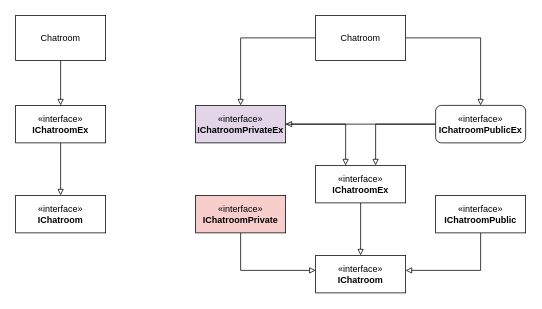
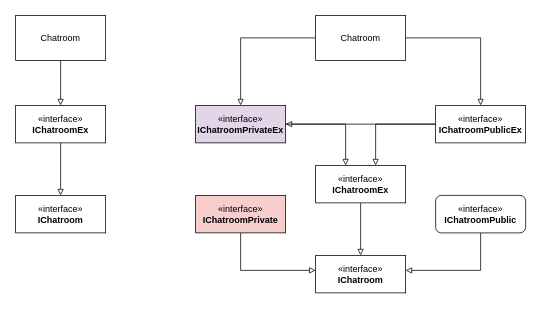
- <mxCell id="19" value="«interface»&lt;br&gt;&lt;b&gt;IChatroomPublicEx&lt;/b&gt;" style="html=1;whiteSpace=wrap;rounded=1;" vertex="1" parent="1"><mxGeometry x="580" y="140" width="120" height="50" as="geometry" /></mxCell>
+ <mxCell id="19" value="«interface»&lt;br&gt;&lt;b&gt;IChatroomPublicEx&lt;/b&gt;" style="html=1;whiteSpace=wrap;" vertex="1" parent="1"><mxGeometry x="580" y="140" width="120" height="50" as="geometry" /></mxCell>
- <mxCell id="21" value="«interface»&lt;br&gt;&lt;b&gt;IChatroomPublic&lt;/b&gt;" style="html=1;whiteSpace=wrap;" vertex="1" parent="1"><mxGeometry x="580" y="260" width="120" height="50" as="geometry" /></mxCell>
+ <mxCell id="21" value="«interface»&lt;br&gt;&lt;b&gt;IChatroomPublic&lt;/b&gt;" style="html=1;whiteSpace=wrap;rounded=1;" vertex="1" parent="1"><mxGeometry x="580" y="260" width="120" height="50" as="geometry" /></mxCell>
